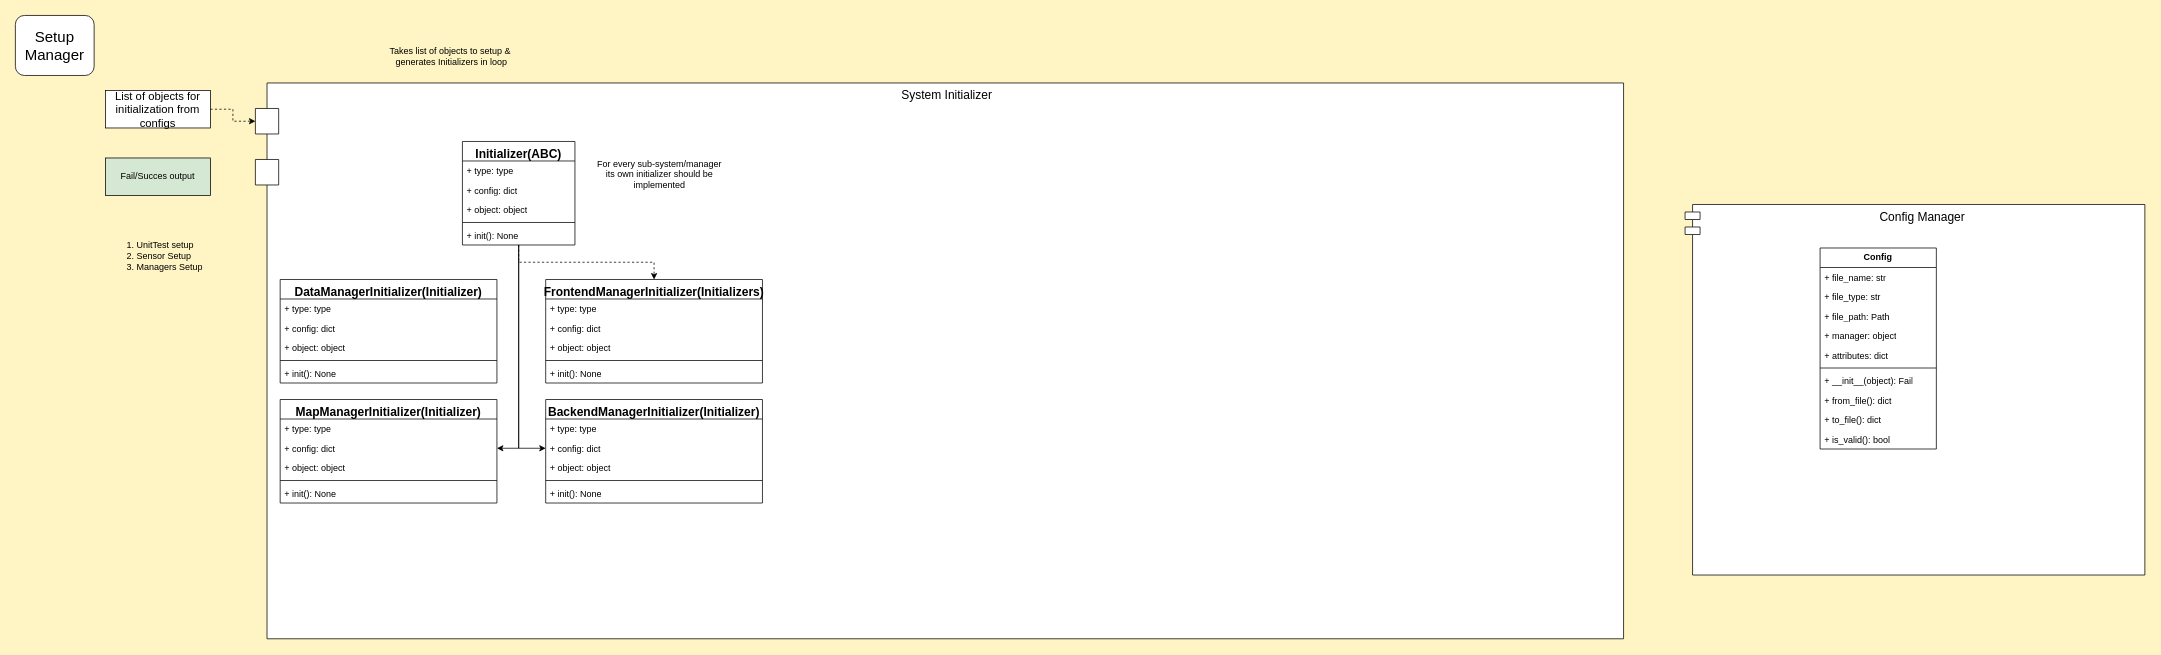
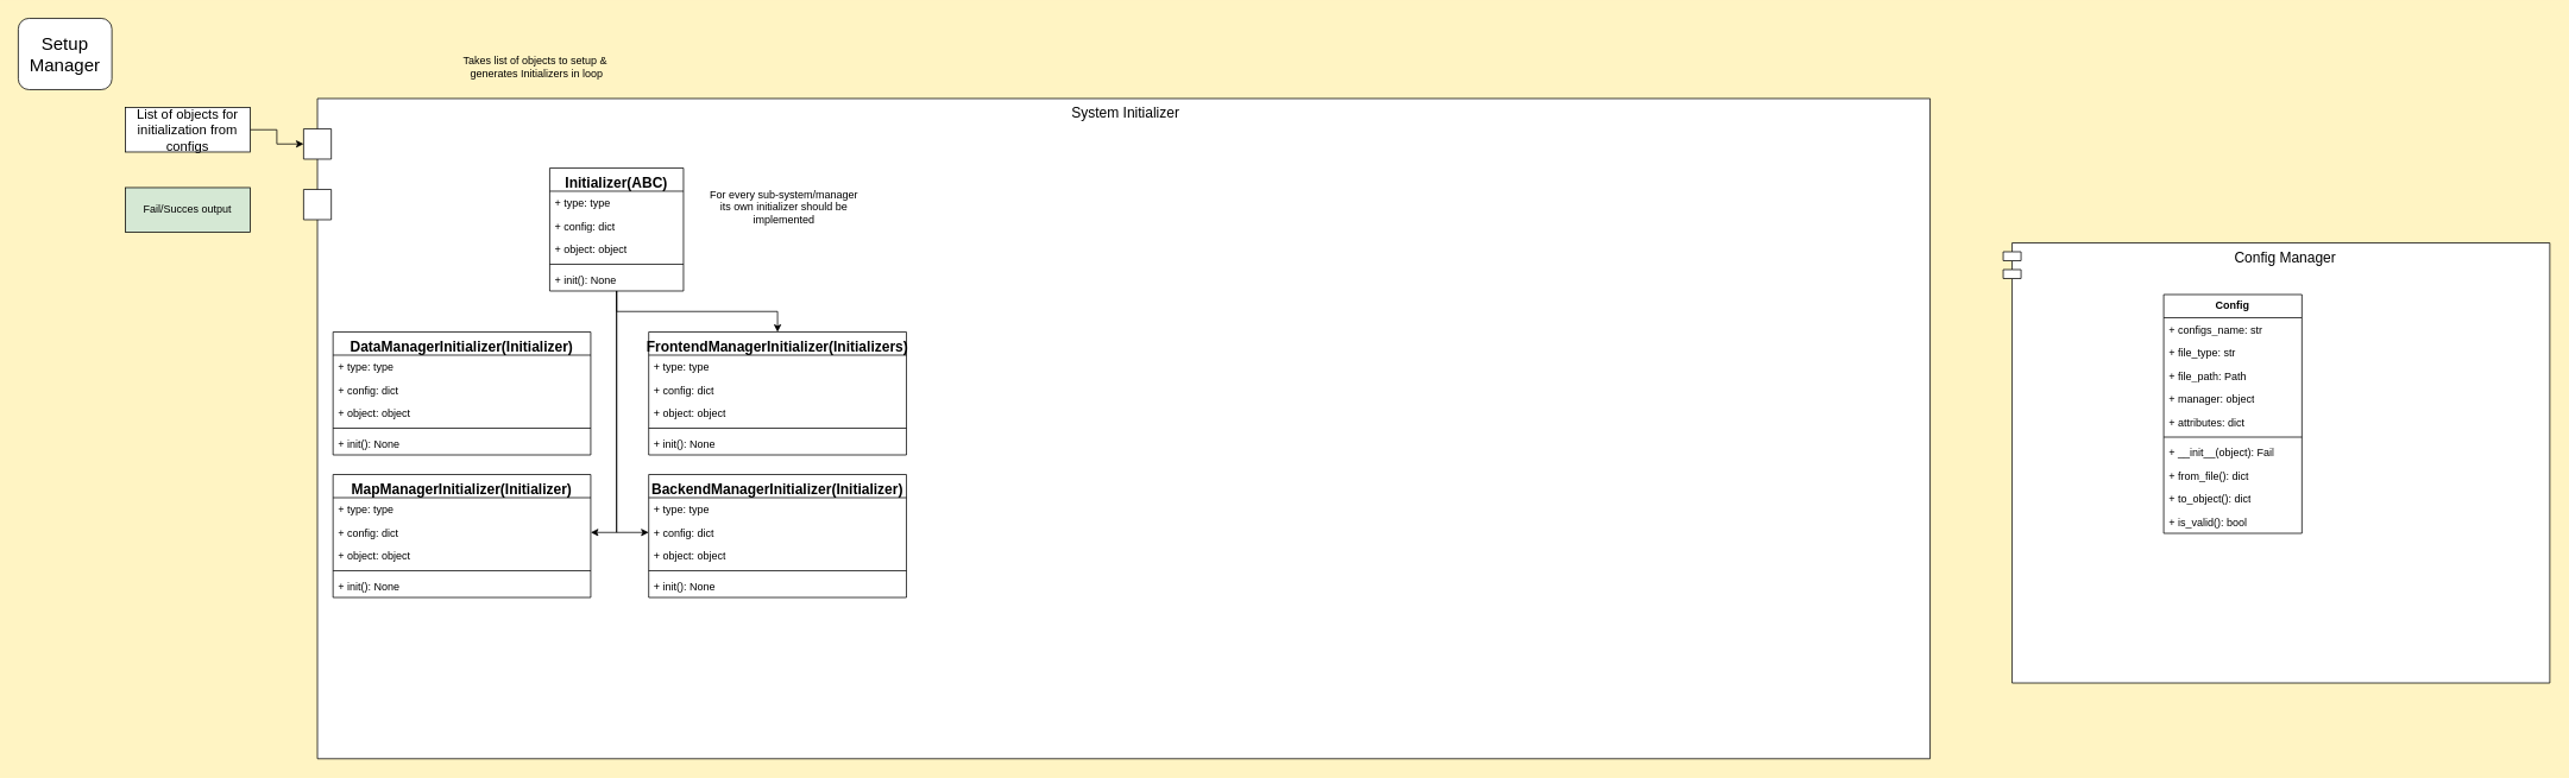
- <mxCell id="26" style="edgeStyle=orthogonalEdgeStyle;rounded=0;orthogonalLoop=1;jettySize=auto;html=1;entryX=0;entryY=0;entryDx=0;entryDy=51;entryPerimeter=0;dashed=1;" parent="1" source="27" target="4" edge="1"><mxGeometry relative="1" as="geometry" /></mxCell>
+ <mxCell id="26" style="edgeStyle=orthogonalEdgeStyle;rounded=0;orthogonalLoop=1;jettySize=auto;html=1;entryX=0;entryY=0;entryDx=0;entryDy=51;entryPerimeter=0;" parent="1" source="27" target="4" edge="1"><mxGeometry relative="1" as="geometry" /></mxCell>
- <mxCell id="29" value="&lt;ol&gt;&lt;li&gt;UnitTest setup&lt;/li&gt;&lt;li&gt;Sensor Setup&lt;/li&gt;&lt;li&gt;Managers Setup&lt;/li&gt;&lt;/ol&gt;" style="text;strokeColor=none;fillColor=none;html=1;whiteSpace=wrap;verticalAlign=middle;overflow=hidden;" parent="1" vertex="1"><mxGeometry x="140" y="301" width="150" height="80" as="geometry" /></mxCell>
- <mxCell id="16" style="edgeStyle=orthogonalEdgeStyle;rounded=0;orthogonalLoop=1;jettySize=auto;html=1;entryX=0.5;entryY=0;entryDx=0;entryDy=0;dashed=1;" edge="1" parent="1" source="19" target="37"><mxGeometry relative="1" as="geometry" /></mxCell>
+ <mxCell id="16" style="edgeStyle=orthogonalEdgeStyle;rounded=0;orthogonalLoop=1;jettySize=auto;html=1;entryX=0.5;entryY=0;entryDx=0;entryDy=0;" edge="1" parent="1" source="19" target="37"><mxGeometry relative="1" as="geometry" /></mxCell>
- <mxCell id="6" value="+ file_name: str" style="text;strokeColor=none;fillColor=none;align=left;verticalAlign=top;spacingLeft=4;spacingRight=4;overflow=hidden;rotatable=0;points=[[0,0.5],[1,0.5]];portConstraint=eastwest;whiteSpace=wrap;html=1;" parent="5" vertex="1"><mxGeometry y="26" width="155" height="26" as="geometry" /></mxCell>
+ <mxCell id="6" value="+ configs_name: str" style="text;strokeColor=none;fillColor=none;align=left;verticalAlign=top;spacingLeft=4;spacingRight=4;overflow=hidden;rotatable=0;points=[[0,0.5],[1,0.5]];portConstraint=eastwest;whiteSpace=wrap;html=1;" parent="5" vertex="1"><mxGeometry y="26" width="155" height="26" as="geometry" /></mxCell>
- <mxCell id="14" value="+ to_file(): dict" style="text;strokeColor=none;fillColor=none;align=left;verticalAlign=top;spacingLeft=4;spacingRight=4;overflow=hidden;rotatable=0;points=[[0,0.5],[1,0.5]];portConstraint=eastwest;whiteSpace=wrap;html=1;" parent="5" vertex="1"><mxGeometry y="216" width="155" height="26" as="geometry" /></mxCell>
+ <mxCell id="14" value="+ to_object(): dict" style="text;strokeColor=none;fillColor=none;align=left;verticalAlign=top;spacingLeft=4;spacingRight=4;overflow=hidden;rotatable=0;points=[[0,0.5],[1,0.5]];portConstraint=eastwest;whiteSpace=wrap;html=1;" parent="5" vertex="1"><mxGeometry y="216" width="155" height="26" as="geometry" /></mxCell>
